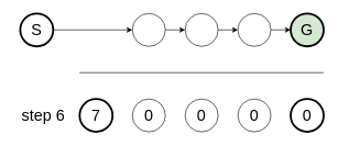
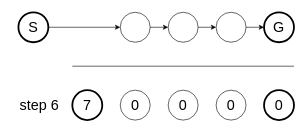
- <mxCell id="6" value="G" style="ellipse;whiteSpace=wrap;html=1;aspect=fixed;fontSize=24;strokeWidth=3;fillColor=#d5e8d4;" vertex="1" parent="1"><mxGeometry x="440" y="20" width="50" height="50" as="geometry" /></mxCell>
+ <mxCell id="6" value="G" style="ellipse;whiteSpace=wrap;html=1;aspect=fixed;fontSize=24;strokeWidth=3;" vertex="1" parent="1"><mxGeometry x="440" y="20" width="50" height="50" as="geometry" /></mxCell>
